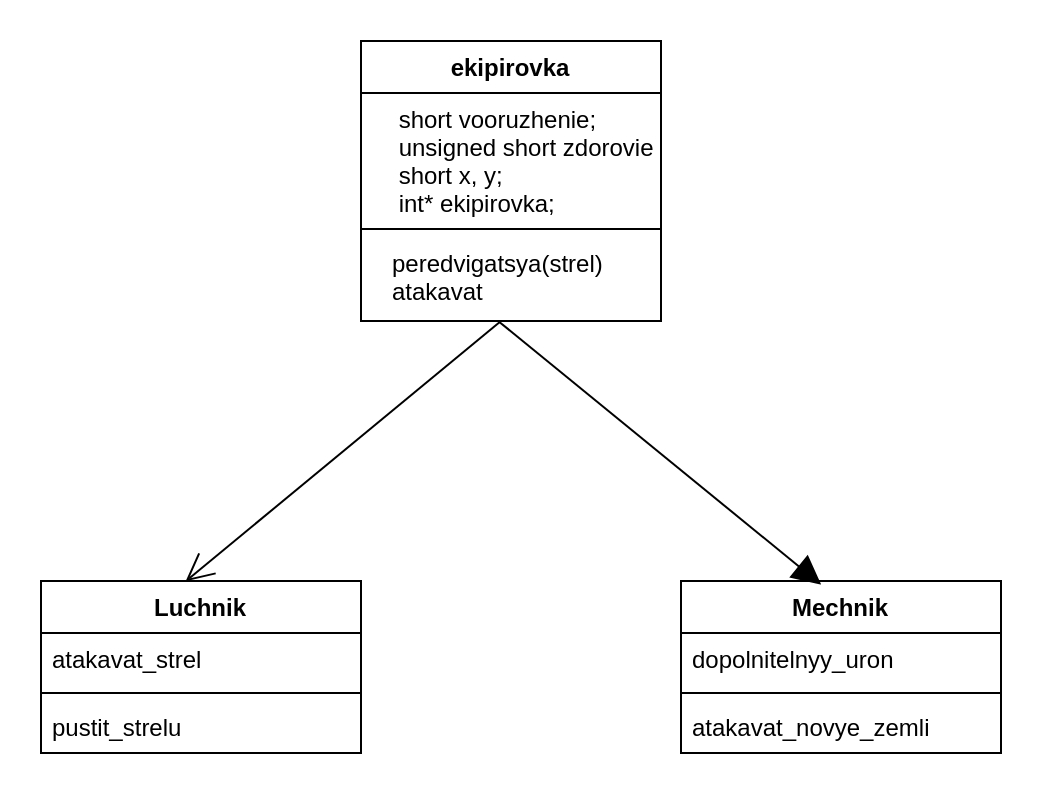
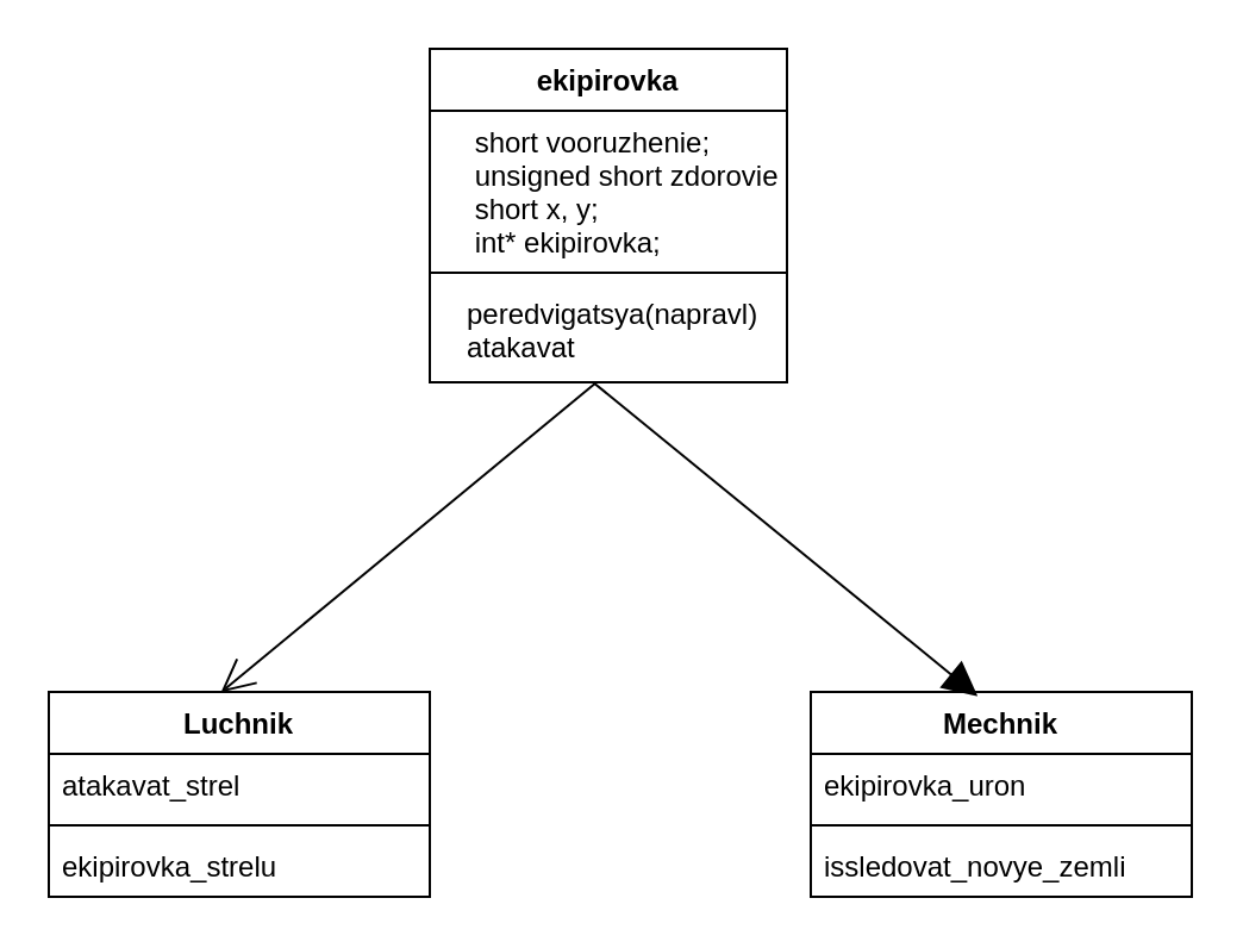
- <mxCell id="13" value="   peredvigatsya(strel)&#10;   atakavat&#10;    " style="text;strokeColor=none;fillColor=none;align=left;verticalAlign=top;spacingLeft=4;spacingRight=4;overflow=hidden;rotatable=0;points=[[0,0.5],[1,0.5]];portConstraint=eastwest;" vertex="1" parent="10"><mxGeometry y="98" width="150" height="42" as="geometry" /></mxCell>
+ <mxCell id="13" value="   peredvigatsya(napravl)&#10;   atakavat&#10;    " style="text;strokeColor=none;fillColor=none;align=left;verticalAlign=top;spacingLeft=4;spacingRight=4;overflow=hidden;rotatable=0;points=[[0,0.5],[1,0.5]];portConstraint=eastwest;" vertex="1" parent="10"><mxGeometry y="98" width="150" height="42" as="geometry" /></mxCell>
- <mxCell id="7" value="dopolnitelnyy_uron" style="text;strokeColor=none;fillColor=none;align=left;verticalAlign=top;spacingLeft=4;spacingRight=4;overflow=hidden;rotatable=0;points=[[0,0.5],[1,0.5]];portConstraint=eastwest;" vertex="1" parent="6"><mxGeometry y="26" width="160" height="26" as="geometry" /></mxCell>
+ <mxCell id="7" value="ekipirovka_uron" style="text;strokeColor=none;fillColor=none;align=left;verticalAlign=top;spacingLeft=4;spacingRight=4;overflow=hidden;rotatable=0;points=[[0,0.5],[1,0.5]];portConstraint=eastwest;" vertex="1" parent="6"><mxGeometry y="26" width="160" height="26" as="geometry" /></mxCell>
- <mxCell id="5" value="pustit_strelu" style="text;strokeColor=none;fillColor=none;align=left;verticalAlign=top;spacingLeft=4;spacingRight=4;overflow=hidden;rotatable=0;points=[[0,0.5],[1,0.5]];portConstraint=eastwest;" vertex="1" parent="2"><mxGeometry y="60" width="160" height="26" as="geometry" /></mxCell>
+ <mxCell id="5" value="ekipirovka_strelu" style="text;strokeColor=none;fillColor=none;align=left;verticalAlign=top;spacingLeft=4;spacingRight=4;overflow=hidden;rotatable=0;points=[[0,0.5],[1,0.5]];portConstraint=eastwest;" vertex="1" parent="2"><mxGeometry y="60" width="160" height="26" as="geometry" /></mxCell>
- <mxCell id="9" value="atakavat_novye_zemli" style="text;strokeColor=none;fillColor=none;align=left;verticalAlign=top;spacingLeft=4;spacingRight=4;overflow=hidden;rotatable=0;points=[[0,0.5],[1,0.5]];portConstraint=eastwest;" vertex="1" parent="6"><mxGeometry y="60" width="160" height="26" as="geometry" /></mxCell>
+ <mxCell id="9" value="issledovat_novye_zemli" style="text;strokeColor=none;fillColor=none;align=left;verticalAlign=top;spacingLeft=4;spacingRight=4;overflow=hidden;rotatable=0;points=[[0,0.5],[1,0.5]];portConstraint=eastwest;" vertex="1" parent="6"><mxGeometry y="60" width="160" height="26" as="geometry" /></mxCell>
